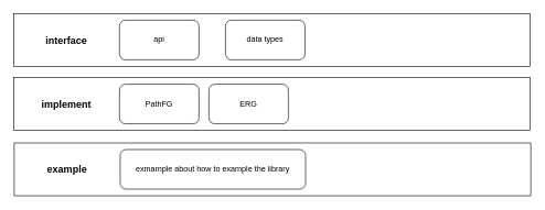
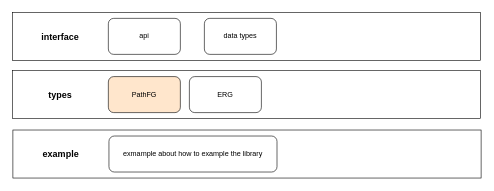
- <mxCell id="10" value="implement" style="text;html=1;strokeColor=none;fillColor=none;align=center;verticalAlign=middle;whiteSpace=wrap;rounded=0;fontSize=15;fontStyle=1" parent="1" vertex="1"><mxGeometry x="20" y="117" width="160" height="80" as="geometry" /></mxCell>
+ <mxCell id="10" value="types" style="text;html=1;strokeColor=none;fillColor=none;align=center;verticalAlign=middle;whiteSpace=wrap;rounded=0;fontSize=15;fontStyle=1" parent="1" vertex="1"><mxGeometry x="20" y="117" width="160" height="80" as="geometry" /></mxCell>
- <mxCell id="11" value="PathFG" style="rounded=1;whiteSpace=wrap;html=1;fontSize=12;" parent="1" vertex="1"><mxGeometry x="180" y="127" width="120" height="60" as="geometry" /></mxCell>
+ <mxCell id="11" value="PathFG" style="rounded=1;whiteSpace=wrap;html=1;fontSize=12;fillColor=#ffe6cc;" parent="1" vertex="1"><mxGeometry x="180" y="127" width="120" height="60" as="geometry" /></mxCell>
